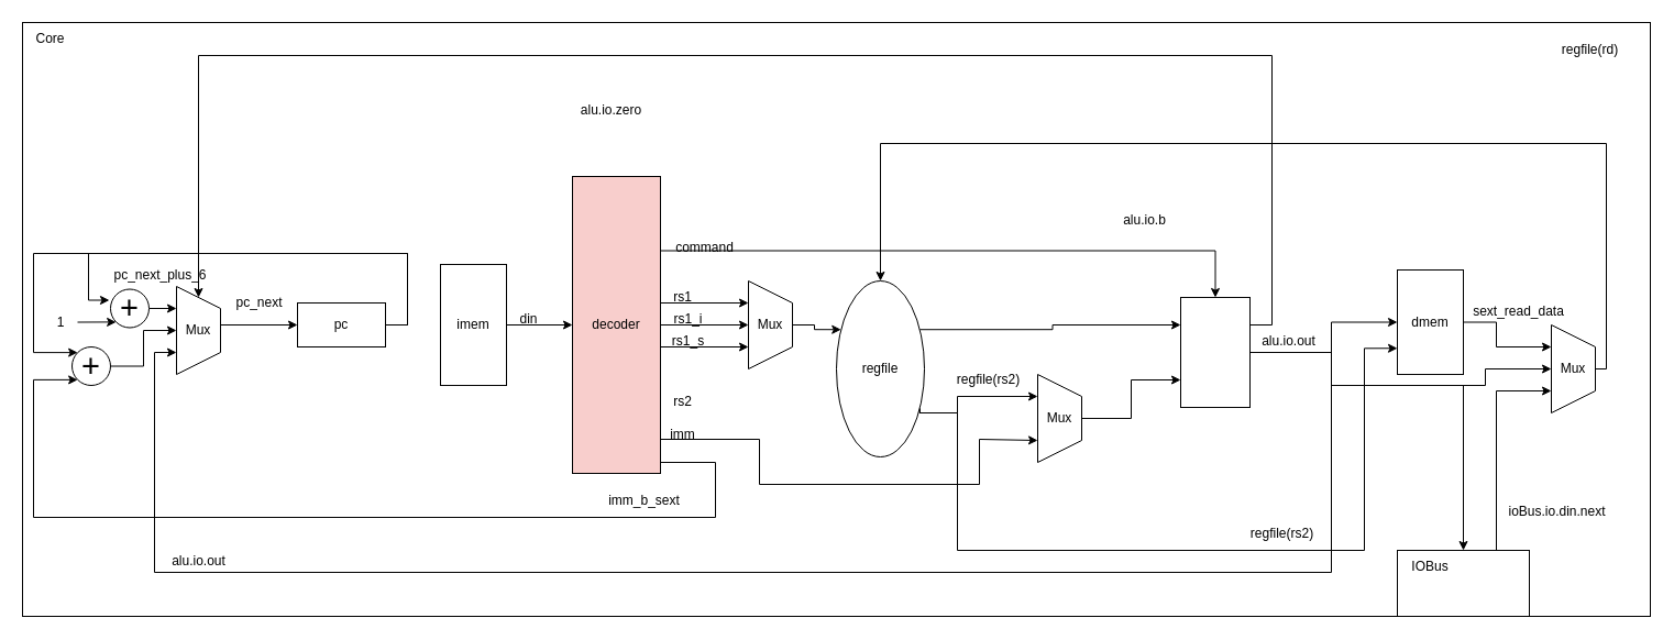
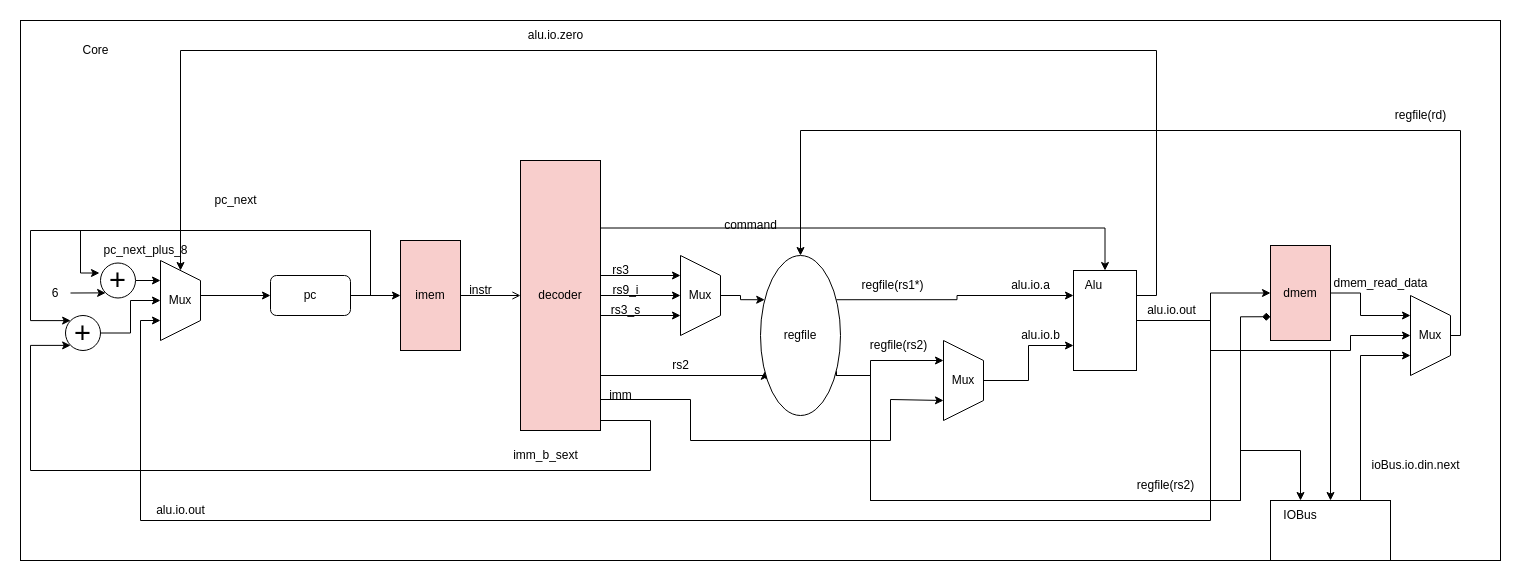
- <mxCell id="3" value="Core" style="text;html=1;align=center;verticalAlign=middle;resizable=0;points=[];autosize=1;strokeColor=none;fillColor=none;" vertex="1" parent="1"><mxGeometry y="20" width="50" height="30" as="geometry" x="20" /></mxCell>
+ <mxCell id="3" value="Core" style="text;html=1;align=center;verticalAlign=middle;resizable=0;points=[];autosize=1;strokeColor=none;fillColor=none;" vertex="1" parent="1"><mxGeometry x="70" y="35" width="50" height="30" as="geometry" /></mxCell>
- <mxCell id="59" value="regfile(rd)" style="text;html=1;align=center;verticalAlign=middle;resizable=0;points=[];autosize=1;strokeColor=none;fillColor=none;" vertex="1" parent="1"><mxGeometry x="1405" y="30" width="80" height="30" as="geometry" /></mxCell>
+ <mxCell id="59" value="regfile(rd)" style="text;html=1;align=center;verticalAlign=middle;resizable=0;points=[];autosize=1;strokeColor=none;fillColor=none;" vertex="1" parent="1"><mxGeometry x="1380" y="100" width="80" height="30" as="geometry" /></mxCell>
- <mxCell id="65" value="alu.io.zero" style="text;html=1;align=center;verticalAlign=middle;resizable=0;points=[];autosize=1;strokeColor=none;fillColor=none;" vertex="1" parent="1"><mxGeometry x="515" y="85" width="80" height="30" as="geometry" /></mxCell>
+ <mxCell id="65" value="alu.io.zero" style="text;html=1;align=center;verticalAlign=middle;resizable=0;points=[];autosize=1;strokeColor=none;fillColor=none;" vertex="1" parent="1"><mxGeometry x="515" y="20" width="80" height="30" as="geometry" /></mxCell>
- <mxCell id="44" value="alu.io.b" style="text;html=1;align=center;verticalAlign=middle;resizable=0;points=[];autosize=1;strokeColor=none;fillColor=none;" vertex="1" parent="1"><mxGeometry x="1010" y="185" width="60" height="30" as="geometry" /></mxCell>
+ <mxCell id="44" value="alu.io.b" style="text;html=1;align=center;verticalAlign=middle;resizable=0;points=[];autosize=1;strokeColor=none;fillColor=none;" vertex="1" parent="1"><mxGeometry x="1010" y="320" width="60" height="30" as="geometry" /></mxCell>
- <mxCell id="38" value="command" style="text;html=1;align=center;verticalAlign=middle;resizable=0;points=[];autosize=1;strokeColor=none;fillColor=none;" vertex="1" parent="1"><mxGeometry x="600" y="210" width="80" height="30" as="geometry" /></mxCell>
+ <mxCell id="38" value="command" style="text;html=1;align=center;verticalAlign=middle;resizable=0;points=[];autosize=1;strokeColor=none;fillColor=none;" vertex="1" parent="1"><mxGeometry x="710" y="210" width="80" height="30" as="geometry" /></mxCell>
- <mxCell id="29" value="pc_next_plus_6" style="text;html=1;align=center;verticalAlign=middle;resizable=0;points=[];autosize=1;strokeColor=none;fillColor=none;" vertex="1" parent="1"><mxGeometry x="90" y="235" width="110" height="30" as="geometry" /></mxCell>
+ <mxCell id="29" value="pc_next_plus_8" style="text;html=1;align=center;verticalAlign=middle;resizable=0;points=[];autosize=1;strokeColor=none;fillColor=none;" vertex="1" parent="1"><mxGeometry x="90" y="235" width="110" height="30" as="geometry" /></mxCell>
- <mxCell id="45" value="rs1" style="text;html=1;align=center;verticalAlign=middle;resizable=0;points=[];autosize=1;strokeColor=none;fillColor=none;" vertex="1" parent="1"><mxGeometry x="600" y="255" width="40" height="30" as="geometry" /></mxCell>
+ <mxCell id="45" value="rs3" style="text;html=1;align=center;verticalAlign=middle;resizable=0;points=[];autosize=1;strokeColor=none;fillColor=none;" vertex="1" parent="1"><mxGeometry x="600" y="255" width="40" height="30" as="geometry" /></mxCell>
- <mxCell id="28" value="pc_next" style="text;html=1;align=center;verticalAlign=middle;resizable=0;points=[];autosize=1;strokeColor=none;fillColor=none;" vertex="1" parent="1"><mxGeometry x="200" y="260" width="70" height="30" as="geometry" /></mxCell>
+ <mxCell id="28" value="pc_next" style="text;html=1;align=center;verticalAlign=middle;resizable=0;points=[];autosize=1;strokeColor=none;fillColor=none;" vertex="1" parent="1"><mxGeometry x="200" y="185" width="70" height="30" as="geometry" /></mxCell>
- <mxCell id="60" value="sext_read_data" style="text;html=1;align=center;verticalAlign=middle;resizable=0;points=[];autosize=1;strokeColor=none;fillColor=none;" vertex="1" parent="1"><mxGeometry x="1320" y="267.5" width="120" height="30" as="geometry" /></mxCell>
+ <mxCell id="60" value="dmem_read_data" style="text;html=1;align=center;verticalAlign=middle;resizable=0;points=[];autosize=1;strokeColor=none;fillColor=none;" vertex="1" parent="1"><mxGeometry x="1320" y="267.5" width="120" height="30" as="geometry" /></mxCell>
+ <mxCell id="61" value="regfile(rs1*)" style="text;html=1;align=center;verticalAlign=middle;resizable=0;points=[];autosize=1;strokeColor=none;fillColor=none;" vertex="1" parent="1"><mxGeometry x="847" y="270" width="90" height="30" as="geometry" /></mxCell>
+ <mxCell id="43" value="alu.io.a" style="text;html=1;align=center;verticalAlign=middle;resizable=0;points=[];autosize=1;strokeColor=none;fillColor=none;" vertex="1" parent="1"><mxGeometry x="1000" y="270" width="60" height="30" as="geometry" /></mxCell>
+ <mxCell id="10" value="Alu" style="text;html=1;align=center;verticalAlign=middle;resizable=0;points=[];autosize=1;strokeColor=none;fillColor=none;" vertex="1" parent="1"><mxGeometry x="1073" y="270" width="40" height="30" as="geometry" /></mxCell>
- <mxCell id="50" value="din" style="text;html=1;align=center;verticalAlign=middle;resizable=0;points=[];autosize=1;strokeColor=none;fillColor=none;" vertex="1" parent="1"><mxGeometry x="455" y="275" width="50" height="30" as="geometry" /></mxCell>
+ <mxCell id="50" value="instr" style="text;html=1;align=center;verticalAlign=middle;resizable=0;points=[];autosize=1;strokeColor=none;fillColor=none;" vertex="1" parent="1"><mxGeometry x="455" y="275" width="50" height="30" as="geometry" /></mxCell>
- <mxCell id="46" value="rs1_i" style="text;html=1;align=center;verticalAlign=middle;resizable=0;points=[];autosize=1;strokeColor=none;fillColor=none;" vertex="1" parent="1"><mxGeometry x="600" y="275" width="50" height="30" as="geometry" /></mxCell>
+ <mxCell id="46" value="rs9_i" style="text;html=1;align=center;verticalAlign=middle;resizable=0;points=[];autosize=1;strokeColor=none;fillColor=none;" vertex="1" parent="1"><mxGeometry x="600" y="275" width="50" height="30" as="geometry" /></mxCell>
- <mxCell id="17" value="dmem" style="rounded=0;whiteSpace=wrap;html=1;" vertex="1" parent="1"><mxGeometry x="1270" y="245" width="60" height="95" as="geometry" /></mxCell>
+ <mxCell id="17" value="dmem" style="rounded=0;whiteSpace=wrap;html=1;fillColor=#f8cecc;" vertex="1" parent="1"><mxGeometry x="1270" y="245" width="60" height="95" as="geometry" /></mxCell>
- <mxCell id="26" value="1" style="text;html=1;align=center;verticalAlign=middle;whiteSpace=wrap;rounded=0;" vertex="1" parent="1"><mxGeometry x="40" y="277.5" width="30" height="30" as="geometry" /></mxCell>
+ <mxCell id="26" value="6" style="text;html=1;align=center;verticalAlign=middle;whiteSpace=wrap;rounded=0;" vertex="1" parent="1"><mxGeometry x="40" y="277.5" width="30" height="30" as="geometry" /></mxCell>
- <mxCell id="20" value="pc" style="rounded=0;whiteSpace=wrap;html=1;" vertex="1" parent="1"><mxGeometry x="270" y="275" width="80" height="40" as="geometry" /></mxCell>
+ <mxCell id="20" value="pc" style="whiteSpace=wrap;html=1;rounded=1;" vertex="1" parent="1"><mxGeometry x="270" y="275" width="80" height="40" as="geometry" /></mxCell>
+ <mxCell id="18" style="edgeStyle=orthogonalEdgeStyle;rounded=0;orthogonalLoop=1;jettySize=auto;html=1;exitX=1;exitY=0.5;exitDx=0;exitDy=0;entryX=0;entryY=0.5;entryDx=0;entryDy=0;" edge="1" parent="1" source="20" target="15"><mxGeometry relative="1" as="geometry" /></mxCell>
- <mxCell id="15" value="imem" style="rounded=0;whiteSpace=wrap;html=1;" vertex="1" parent="1"><mxGeometry x="400" y="240" width="60" height="110" as="geometry" /></mxCell>
+ <mxCell id="15" value="imem" style="rounded=0;whiteSpace=wrap;html=1;fillColor=#f8cecc;" vertex="1" parent="1"><mxGeometry x="400" y="240" width="60" height="110" as="geometry" /></mxCell>
- <mxCell id="14" style="edgeStyle=orthogonalEdgeStyle;rounded=0;orthogonalLoop=1;jettySize=auto;html=1;exitX=1;exitY=0.5;exitDx=0;exitDy=0;entryX=0;entryY=0.5;entryDx=0;entryDy=0;" edge="1" parent="1" source="15" target="37"><mxGeometry relative="1" as="geometry" /></mxCell>
+ <mxCell id="14" style="edgeStyle=orthogonalEdgeStyle;rounded=0;orthogonalLoop=1;jettySize=auto;html=1;exitX=1;exitY=0.5;exitDx=0;exitDy=0;entryX=0;entryY=0.5;entryDx=0;entryDy=0;endArrow=open;" edge="1" parent="1" source="15" target="37"><mxGeometry relative="1" as="geometry" /></mxCell>
- <mxCell id="47" value="rs1_s" style="text;html=1;align=center;verticalAlign=middle;resizable=0;points=[];autosize=1;strokeColor=none;fillColor=none;" vertex="1" parent="1"><mxGeometry x="595" y="295" width="60" height="30" as="geometry" /></mxCell>
+ <mxCell id="47" value="rs3_s" style="text;html=1;align=center;verticalAlign=middle;resizable=0;points=[];autosize=1;strokeColor=none;fillColor=none;" vertex="1" parent="1"><mxGeometry x="595" y="295" width="60" height="30" as="geometry" /></mxCell>
- <mxCell id="53" style="edgeStyle=orthogonalEdgeStyle;rounded=0;orthogonalLoop=1;jettySize=auto;html=1;exitX=1;exitY=0.75;exitDx=0;exitDy=0;entryX=0;entryY=0.75;entryDx=0;entryDy=0;" edge="1" parent="1" source="55" target="17"><mxGeometry relative="1" as="geometry"><Array as="points"><mxPoint x="870" y="375" /><mxPoint x="870" y="500" /><mxPoint x="1240" y="500" /><mxPoint x="1240" y="316" /></Array></mxGeometry></mxCell>
+ <mxCell id="53" style="edgeStyle=orthogonalEdgeStyle;rounded=0;orthogonalLoop=1;jettySize=auto;html=1;exitX=1;exitY=0.75;exitDx=0;exitDy=0;entryX=0;entryY=0.75;entryDx=0;entryDy=0;endArrow=diamond;" edge="1" parent="1" source="55" target="17"><mxGeometry relative="1" as="geometry"><Array as="points"><mxPoint x="870" y="375" /><mxPoint x="870" y="500" /><mxPoint x="1240" y="500" /><mxPoint x="1240" y="316" /></Array></mxGeometry></mxCell>
- <mxCell id="48" value="rs2" style="text;html=1;align=center;verticalAlign=middle;resizable=0;points=[];autosize=1;strokeColor=none;fillColor=none;" vertex="1" parent="1"><mxGeometry x="600" y="350" width="40" height="30" as="geometry" /></mxCell>
+ <mxCell id="48" value="rs2" style="text;html=1;align=center;verticalAlign=middle;resizable=0;points=[];autosize=1;strokeColor=none;fillColor=none;" vertex="1" parent="1"><mxGeometry x="660" y="350" width="40" height="30" as="geometry" /></mxCell>
+ <mxCell id="34" style="edgeStyle=orthogonalEdgeStyle;rounded=0;orthogonalLoop=1;jettySize=auto;html=1;exitX=1;exitY=0.75;exitDx=0;exitDy=0;entryX=0;entryY=0.75;entryDx=0;entryDy=0;" edge="1" parent="1" source="37" target="55"><mxGeometry relative="1" as="geometry"><mxPoint x="760" y="360" as="targetPoint" /><Array as="points"><mxPoint x="600" y="375" /></Array></mxGeometry></mxCell>
+ <mxCell id="54" style="edgeStyle=orthogonalEdgeStyle;rounded=0;orthogonalLoop=1;jettySize=auto;html=1;exitX=1;exitY=0.75;exitDx=0;exitDy=0;entryX=0.5;entryY=0;entryDx=0;entryDy=0;" edge="1" parent="1" source="55" target="13"><mxGeometry relative="1" as="geometry"><Array as="points"><mxPoint x="870" y="375" /><mxPoint x="870" y="500" /><mxPoint x="1240" y="500" /><mxPoint x="1240" y="450" /><mxPoint x="1300" y="450" /></Array></mxGeometry></mxCell>
- <mxCell id="66" value="imm_b_sext" style="text;html=1;align=center;verticalAlign=middle;resizable=0;points=[];autosize=1;strokeColor=none;fillColor=none;" vertex="1" parent="1"><mxGeometry x="540" y="440" width="90" height="30" as="geometry" /></mxCell>
+ <mxCell id="66" value="imm_b_sext" style="text;html=1;align=center;verticalAlign=middle;resizable=0;points=[];autosize=1;strokeColor=none;fillColor=none;" vertex="1" parent="1"><mxGeometry x="500" y="440" width="90" height="30" as="geometry" /></mxCell>
